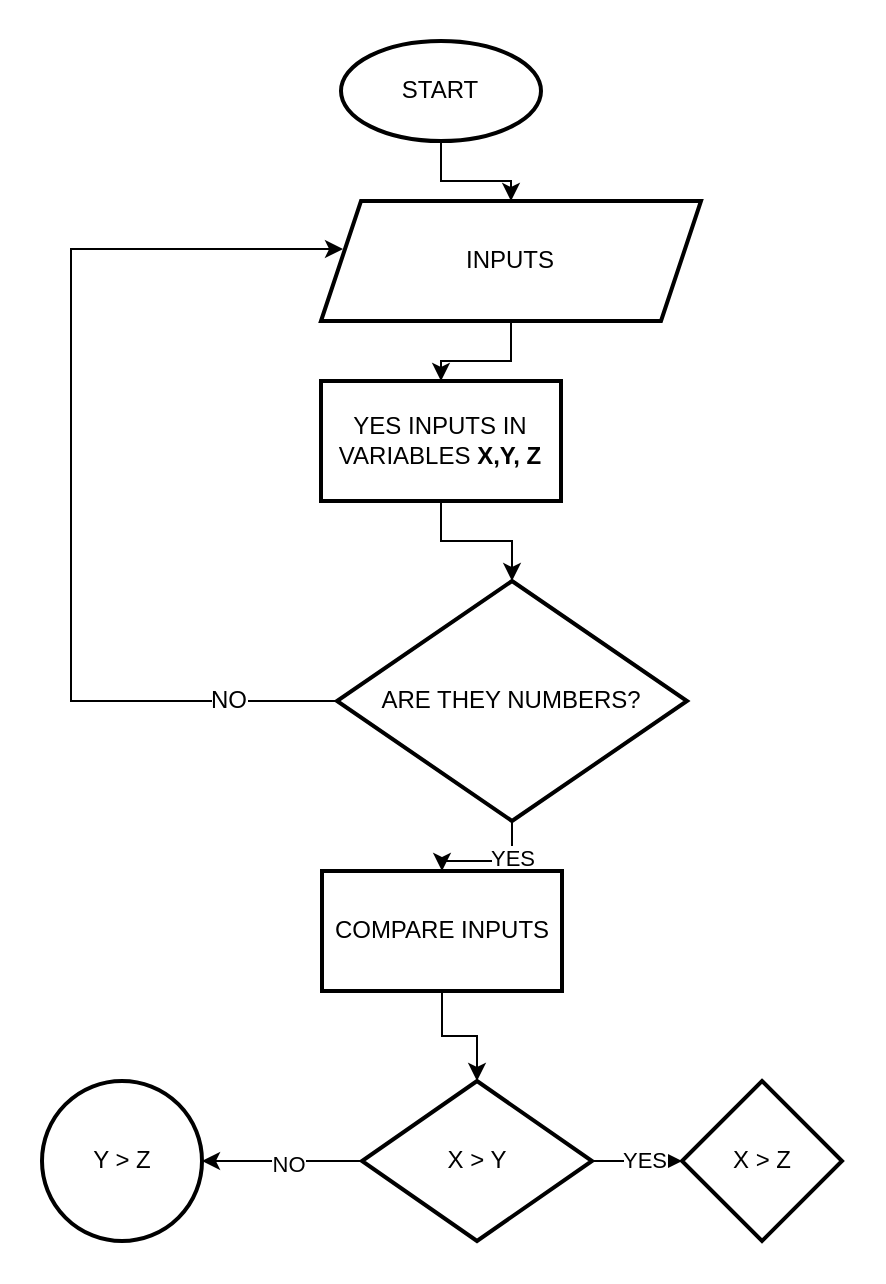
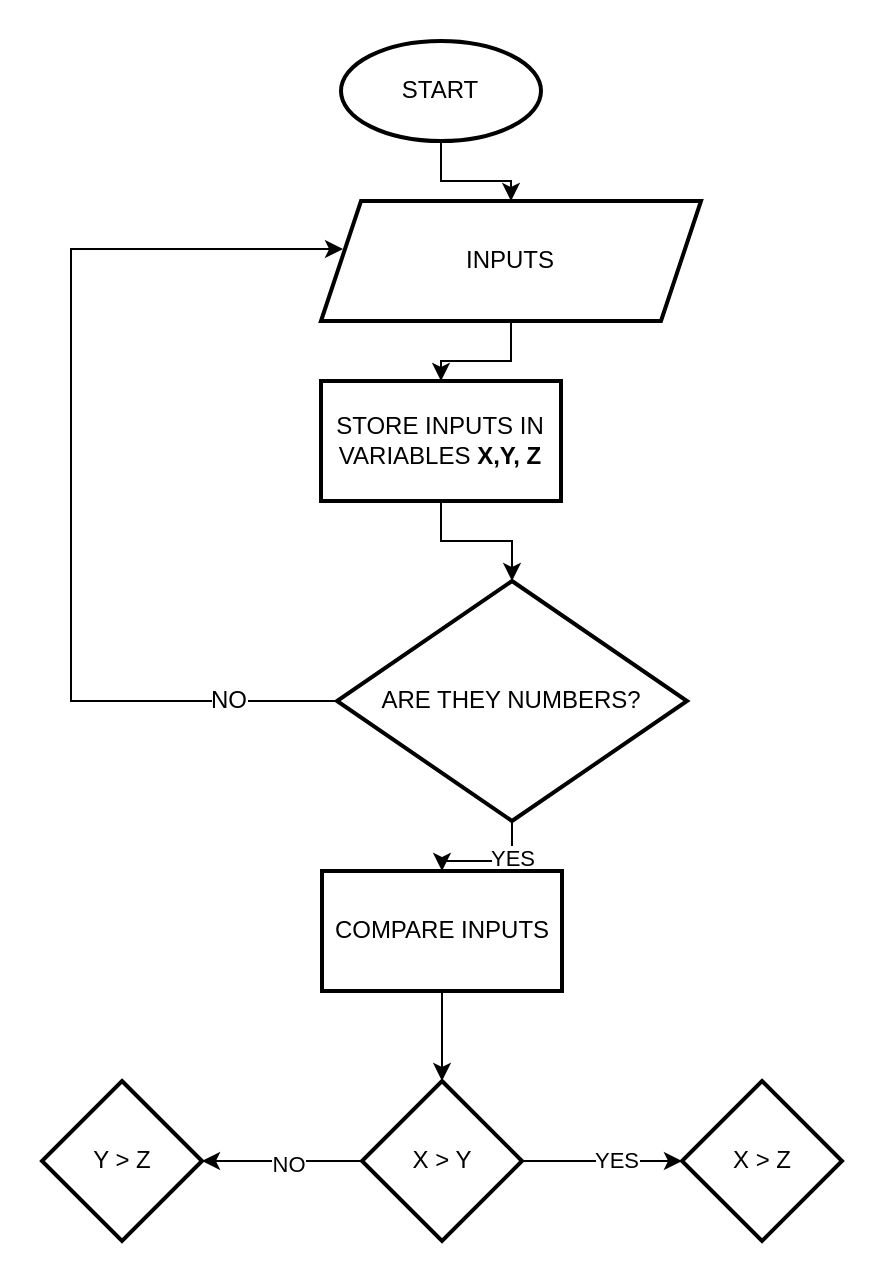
- <mxCell id="7" value="YES INPUTS IN VARIABLES &lt;b&gt;X,Y, Z&lt;/b&gt;" style="whiteSpace=wrap;html=1;strokeWidth=2;" vertex="1" parent="1"><mxGeometry x="160" y="190" width="120" height="60" as="geometry" /></mxCell>
+ <mxCell id="7" value="STORE INPUTS IN VARIABLES &lt;b&gt;X,Y, Z&lt;/b&gt;" style="whiteSpace=wrap;html=1;strokeWidth=2;" vertex="1" parent="1"><mxGeometry x="160" y="190" width="120" height="60" as="geometry" /></mxCell>
- <mxCell id="20" value="Y &amp;gt; Z" style="ellipse;whiteSpace=wrap;html=1;strokeWidth=2;" vertex="1" parent="1"><mxGeometry x="20.5" y="540" width="80" height="80" as="geometry" /></mxCell>
+ <mxCell id="20" value="Y &amp;gt; Z" style="rhombus;whiteSpace=wrap;html=1;strokeWidth=2;" vertex="1" parent="1"><mxGeometry x="20.5" y="540" width="80" height="80" as="geometry" /></mxCell>
- <mxCell id="19" value="X &amp;gt; Y" style="rhombus;whiteSpace=wrap;html=1;strokeWidth=2;" vertex="1" parent="1"><mxGeometry x="180.5" y="540" width="115" height="80" as="geometry" /></mxCell>
+ <mxCell id="19" value="X &amp;gt; Y" style="rhombus;whiteSpace=wrap;html=1;strokeWidth=2;" vertex="1" parent="1"><mxGeometry x="180.5" y="540" width="80" height="80" as="geometry" /></mxCell>
